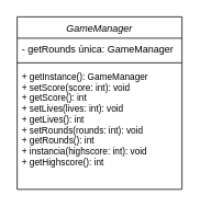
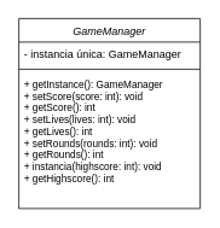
- <mxCell id="3" value="- getRounds única: GameManager&#10;" style="text;align=left;verticalAlign=top;spacingLeft=4;spacingRight=4;overflow=hidden;rotatable=0;points=[[0,0.5],[1,0.5]];portConstraint=eastwest;fontSize=12;" vertex="1" parent="2"><mxGeometry y="26" width="200" height="26" as="geometry" /></mxCell>
+ <mxCell id="3" value="- instancia única: GameManager&#10;" style="text;align=left;verticalAlign=top;spacingLeft=4;spacingRight=4;overflow=hidden;rotatable=0;points=[[0,0.5],[1,0.5]];portConstraint=eastwest;fontSize=12;" vertex="1" parent="2"><mxGeometry y="26" width="200" height="26" as="geometry" /></mxCell>
